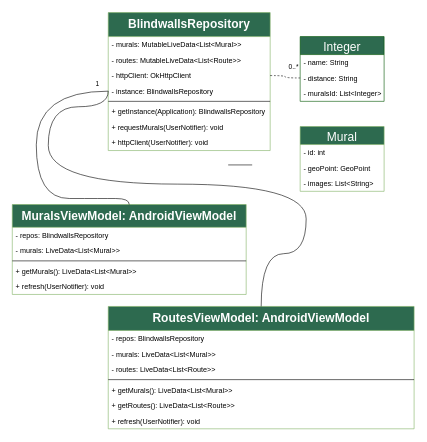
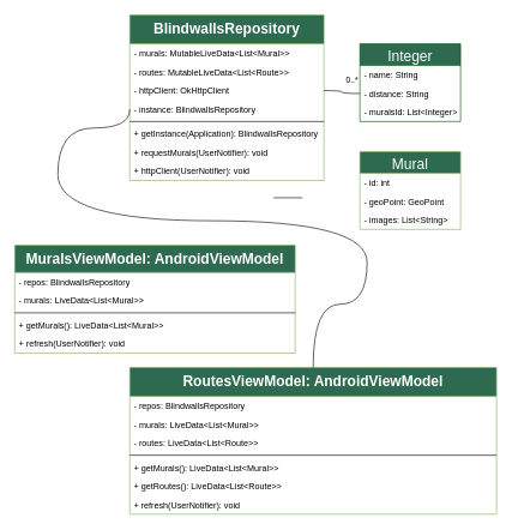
- <mxCell id="20" value="" style="endArrow=none;html=1;strokeColor=#000000;entryX=0;entryY=0.5;entryDx=0;entryDy=0;exitX=1;exitY=0.5;exitDx=0;exitDy=0;edgeStyle=orthogonalEdgeStyle;curved=1;dashed=1;" edge="1" parent="1" source="13" target="8"><mxGeometry width="50" height="50" relative="1" as="geometry"><mxPoint x="380" y="300" as="sourcePoint" /><mxPoint x="430" y="250" as="targetPoint" /></mxGeometry></mxCell>
+ <mxCell id="20" value="" style="endArrow=none;html=1;strokeColor=#000000;entryX=0;entryY=0.5;entryDx=0;entryDy=0;exitX=1;exitY=0.5;exitDx=0;exitDy=0;edgeStyle=orthogonalEdgeStyle;curved=1;" edge="1" parent="1" source="13" target="8"><mxGeometry width="50" height="50" relative="1" as="geometry"><mxPoint x="380" y="300" as="sourcePoint" /><mxPoint x="430" y="250" as="targetPoint" /></mxGeometry></mxCell>
- <mxCell id="37" value="" style="endArrow=none;html=1;strokeColor=#000000;entryX=0;entryY=0.5;entryDx=0;entryDy=0;exitX=0.5;exitY=0;exitDx=0;exitDy=0;edgeStyle=orthogonalEdgeStyle;curved=1;" edge="1" parent="1" source="22" target="14"><mxGeometry width="50" height="50" relative="1" as="geometry"><mxPoint x="260" y="400" as="sourcePoint" /><mxPoint x="310" y="350" as="targetPoint" /><Array as="points"><mxPoint x="170" y="330" /><mxPoint x="60" y="330" /><mxPoint x="60" y="177" /></Array></mxGeometry></mxCell>
- <mxCell id="38" value="1" style="edgeLabel;html=1;align=center;verticalAlign=middle;resizable=0;points=[];" vertex="1" connectable="0" parent="37"><mxGeometry x="0.763" y="1" relative="1" as="geometry"><mxPoint x="36" y="-12" as="offset" /></mxGeometry></mxCell>
